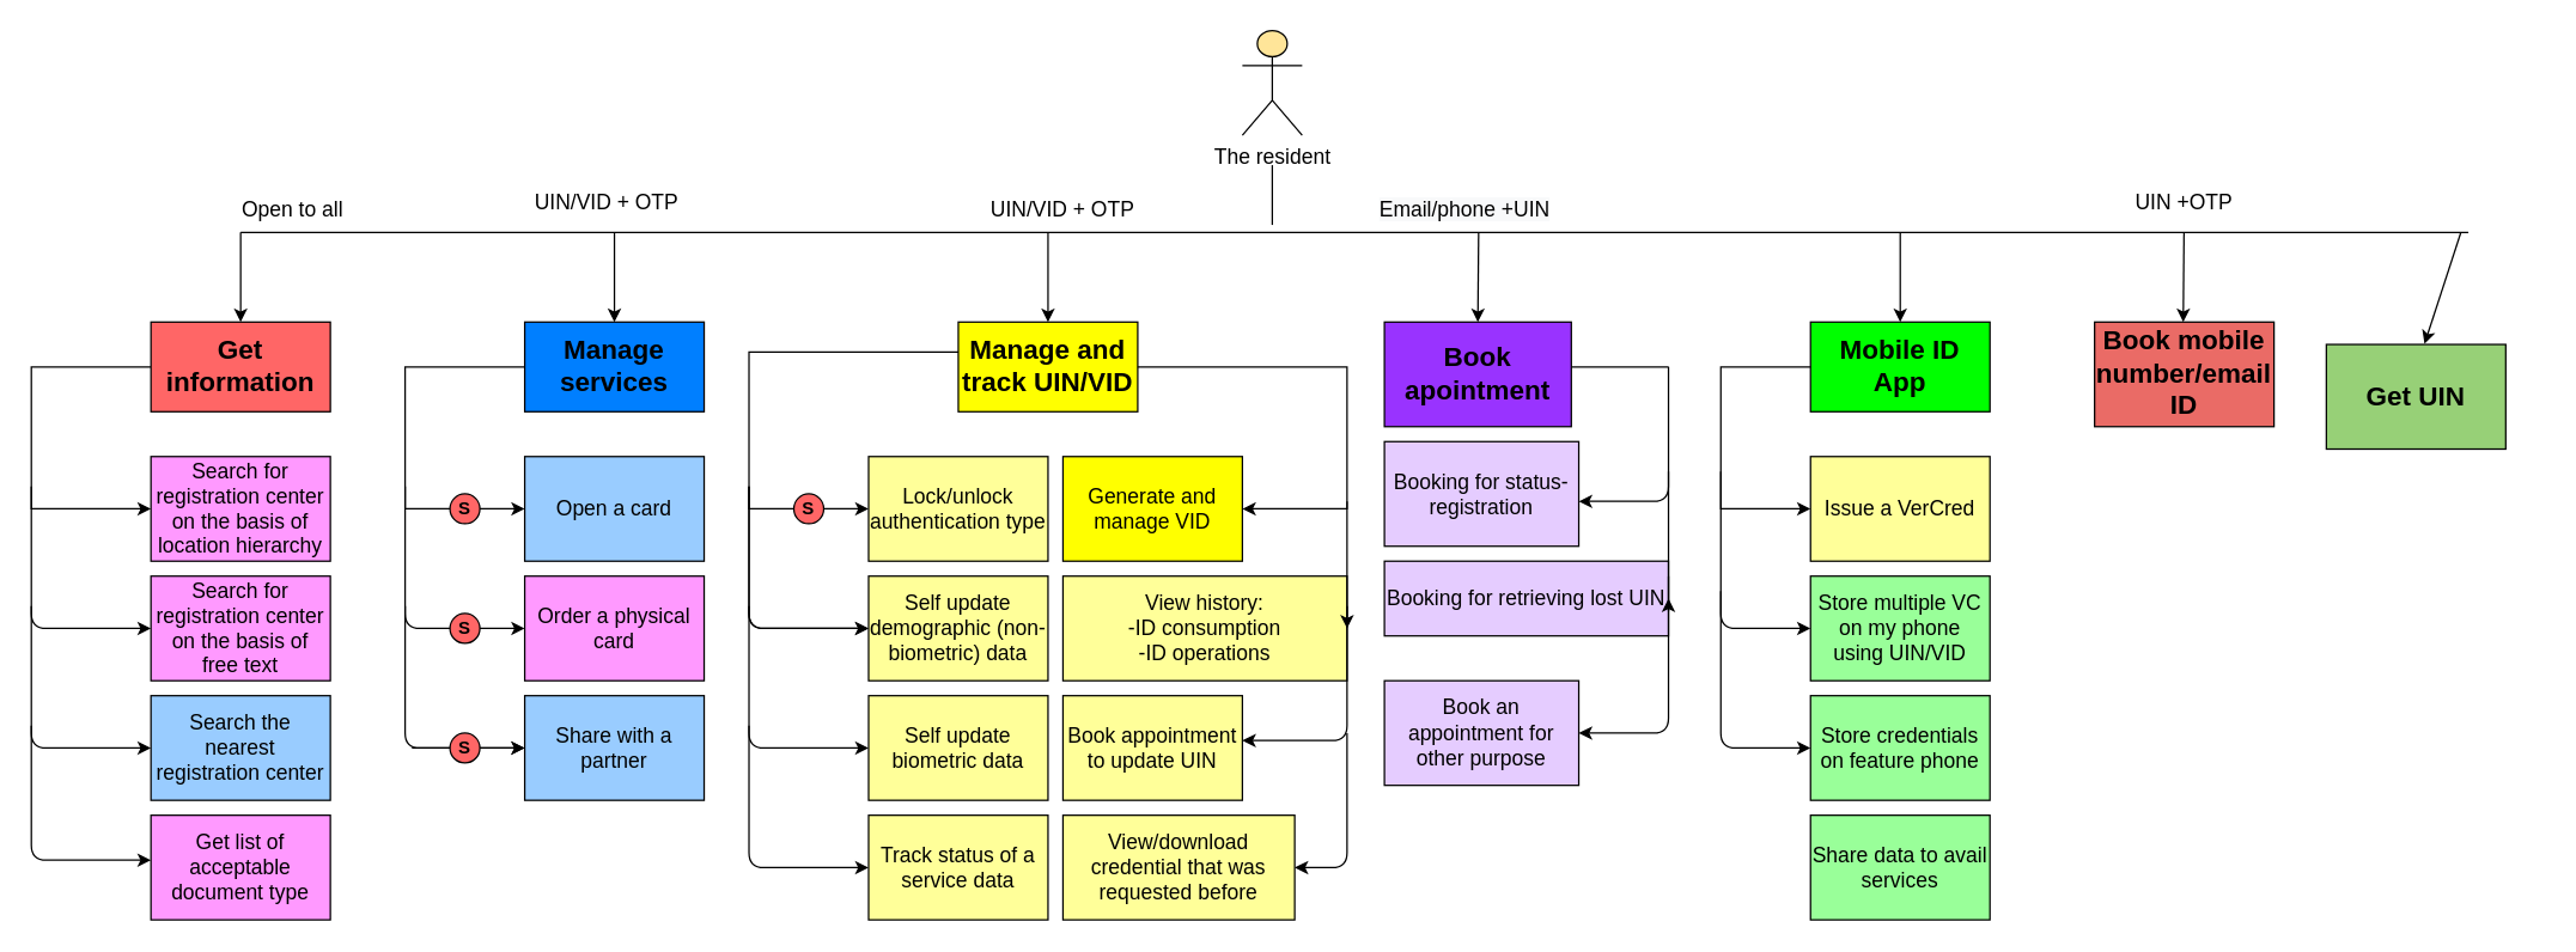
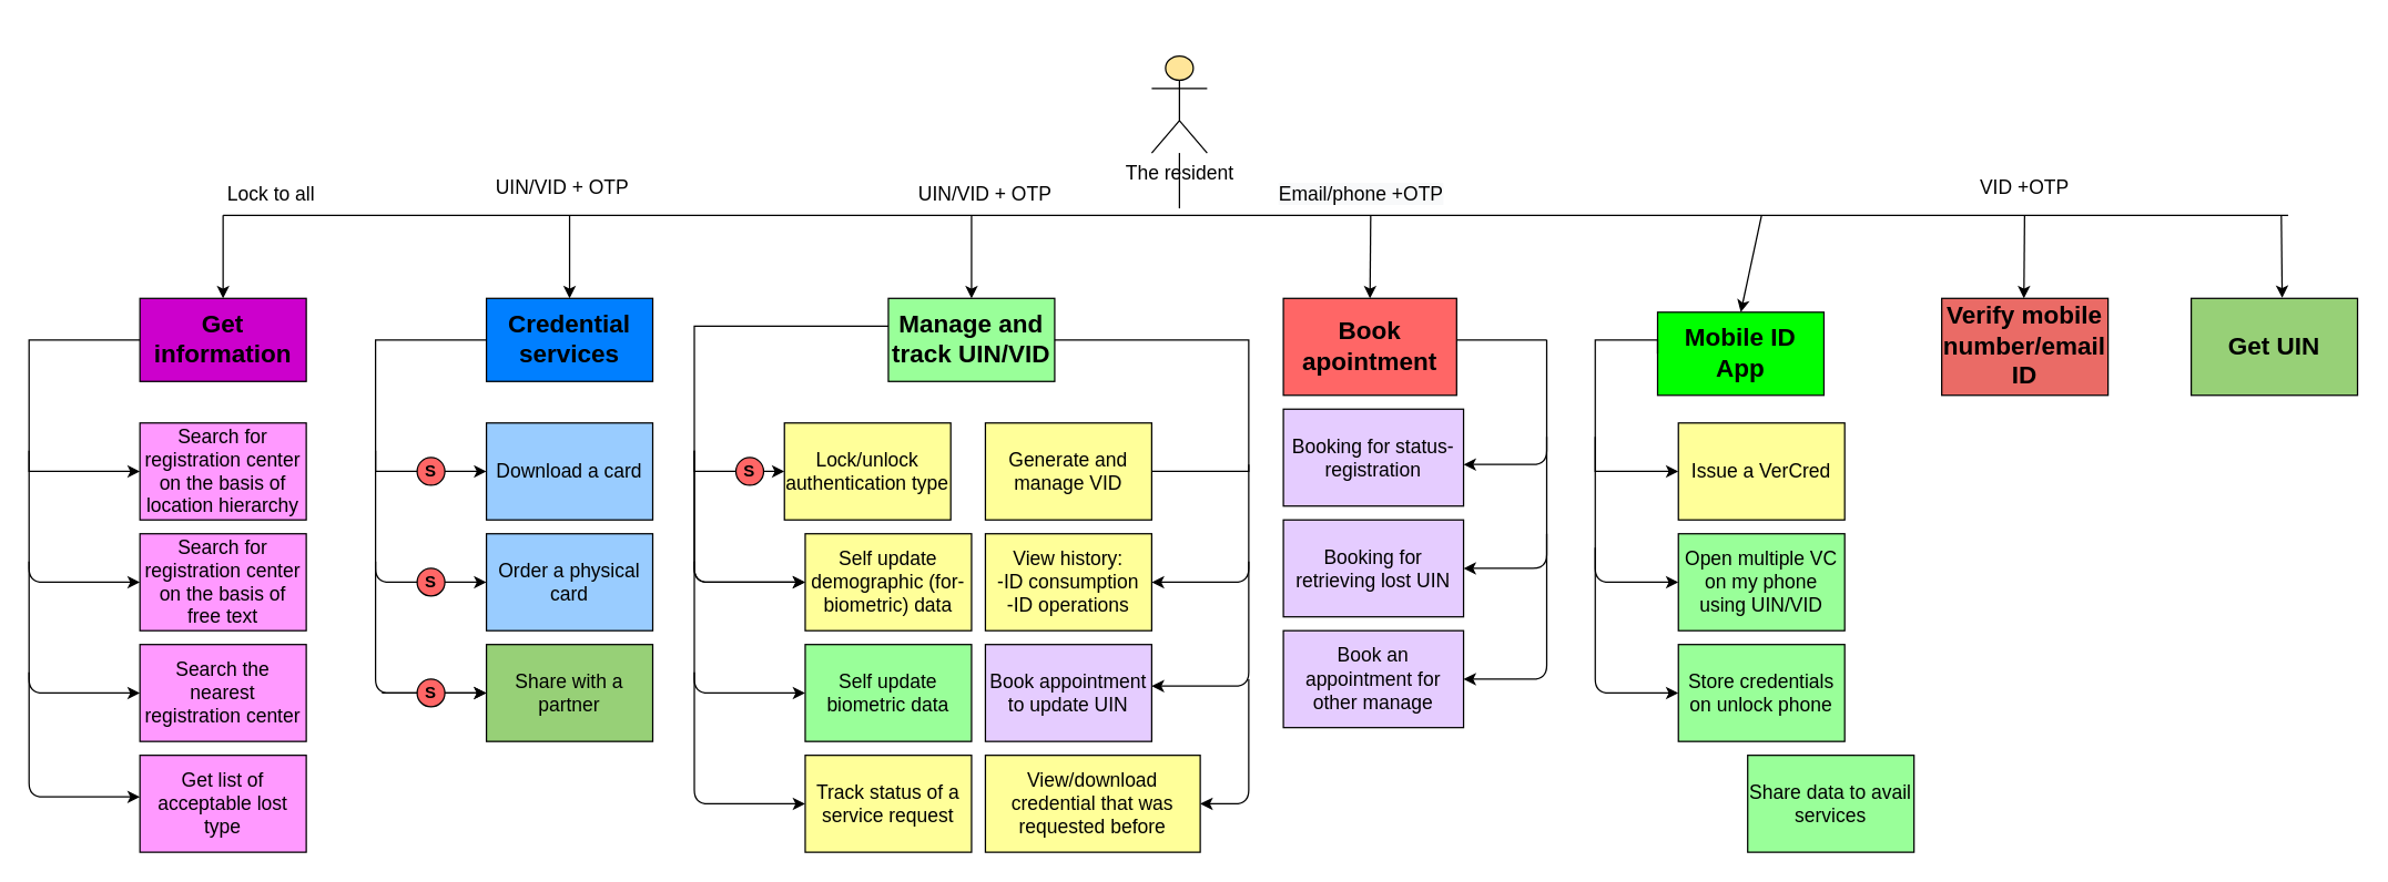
- <mxCell id="2" value="&lt;font style=&quot;font-size: 14px&quot;&gt;The resident&lt;/font&gt;" style="shape=umlActor;verticalLabelPosition=bottom;labelBackgroundColor=#ffffff;verticalAlign=top;html=1;outlineConnect=0;fillColor=#FFE599;strokeColor=#000000;" vertex="1" parent="1"><mxGeometry x="830" y="20" width="40" height="70" as="geometry" /></mxCell>
+ <mxCell id="2" value="&lt;font style=&quot;font-size: 14px&quot;&gt;The resident&lt;/font&gt;" style="shape=umlActor;verticalLabelPosition=bottom;labelBackgroundColor=#ffffff;verticalAlign=top;html=1;outlineConnect=0;fillColor=#FFE599;strokeColor=#000000;" vertex="1" parent="1"><mxGeometry x="830" y="40" width="40" height="70" as="geometry" /></mxCell>
- <mxCell id="58" value="&lt;font style=&quot;font-size: 14px&quot;&gt;UIN +OTP&lt;/font&gt;" style="text;html=1;strokeColor=none;fillColor=none;align=center;verticalAlign=middle;whiteSpace=wrap;rounded=0;" vertex="1" parent="1"><mxGeometry x="1415" y="125" width="90" height="20" as="geometry" /></mxCell>
+ <mxCell id="58" value="&lt;font style=&quot;font-size: 14px&quot;&gt;VID +OTP&lt;/font&gt;" style="text;html=1;strokeColor=none;fillColor=none;align=center;verticalAlign=middle;whiteSpace=wrap;rounded=0;" vertex="1" parent="1"><mxGeometry x="1415" y="125" width="90" height="20" as="geometry" /></mxCell>
- <mxCell id="60" value="&lt;!--StartFragment--&gt;&lt;span style=&quot;font-family: Helvetica; font-size: 14px; font-style: normal; font-variant-ligatures: normal; font-variant-caps: normal; font-weight: 400; letter-spacing: normal; orphans: 2; text-align: center; text-indent: 0px; text-transform: none; widows: 2; word-spacing: 0px; -webkit-text-stroke-width: 0px; background-color: rgb(248, 249, 250); text-decoration-style: initial; text-decoration-color: initial; float: none; display: inline !important;&quot;&gt;Email/phone +UIN&lt;/span&gt;&lt;!--EndFragment--&gt;" style="text;whiteSpace=wrap;html=1;" vertex="1" parent="1"><mxGeometry x="920" y="125" width="140" height="30" as="geometry" /></mxCell>
+ <mxCell id="60" value="&lt;!--StartFragment--&gt;&lt;span style=&quot;font-family: Helvetica; font-size: 14px; font-style: normal; font-variant-ligatures: normal; font-variant-caps: normal; font-weight: 400; letter-spacing: normal; orphans: 2; text-align: center; text-indent: 0px; text-transform: none; widows: 2; word-spacing: 0px; -webkit-text-stroke-width: 0px; background-color: rgb(248, 249, 250); text-decoration-style: initial; text-decoration-color: initial; float: none; display: inline !important;&quot;&gt;Email/phone +OTP&lt;/span&gt;&lt;!--EndFragment--&gt;" style="text;whiteSpace=wrap;html=1;" vertex="1" parent="1"><mxGeometry x="920" y="125" width="140" height="30" as="geometry" /></mxCell>
- <mxCell id="62" value="&lt;font style=&quot;font-size: 14px&quot;&gt;Open to all&lt;/font&gt;" style="text;html=1;strokeColor=none;fillColor=none;align=center;verticalAlign=middle;whiteSpace=wrap;rounded=0;" vertex="1" parent="1"><mxGeometry x="140" y="130" width="110" height="20" as="geometry" /></mxCell>
+ <mxCell id="62" value="&lt;font style=&quot;font-size: 14px&quot;&gt;Lock to all&lt;/font&gt;" style="text;html=1;strokeColor=none;fillColor=none;align=center;verticalAlign=middle;whiteSpace=wrap;rounded=0;" vertex="1" parent="1"><mxGeometry x="140" y="130" width="110" height="20" as="geometry" /></mxCell>
- <mxCell id="10" value="&lt;span&gt;&lt;font style=&quot;font-size: 18px&quot;&gt;&lt;b&gt;Get information&lt;/b&gt;&lt;/font&gt;&lt;/span&gt;" style="rounded=0;whiteSpace=wrap;html=1;fillColor=#ff6666;" vertex="1" parent="1"><mxGeometry x="100" y="215" width="120" height="60" as="geometry" /></mxCell>
+ <mxCell id="10" value="&lt;span&gt;&lt;font style=&quot;font-size: 18px&quot;&gt;&lt;b&gt;Get information&lt;/b&gt;&lt;/font&gt;&lt;/span&gt;" style="rounded=0;whiteSpace=wrap;html=1;fillColor=#CC00CC;" vertex="1" parent="1"><mxGeometry x="100" y="215" width="120" height="60" as="geometry" /></mxCell>
- <mxCell id="13" value="&lt;span&gt;&lt;font style=&quot;font-size: 18px&quot;&gt;&lt;b&gt;Manage services&lt;/b&gt;&lt;/font&gt;&lt;/span&gt;" style="rounded=0;whiteSpace=wrap;html=1;fillColor=#007FFF;" vertex="1" parent="1"><mxGeometry x="350" y="215" width="120" height="60" as="geometry" /></mxCell>
+ <mxCell id="13" value="&lt;span&gt;&lt;font style=&quot;font-size: 18px&quot;&gt;&lt;b&gt;Credential services&lt;/b&gt;&lt;/font&gt;&lt;/span&gt;" style="rounded=0;whiteSpace=wrap;html=1;fillColor=#007FFF;" vertex="1" parent="1"><mxGeometry x="350" y="215" width="120" height="60" as="geometry" /></mxCell>
- <mxCell id="8" value="&lt;span&gt;&lt;font style=&quot;font-size: 18px&quot;&gt;&lt;b&gt;Manage and track UIN/VID&lt;/b&gt;&lt;/font&gt;&lt;/span&gt;" style="rounded=0;whiteSpace=wrap;html=1;fillColor=#FFFF00;" vertex="1" parent="1"><mxGeometry x="640" y="215" width="120" height="60" as="geometry" /></mxCell>
+ <mxCell id="8" value="&lt;span&gt;&lt;font style=&quot;font-size: 18px&quot;&gt;&lt;b&gt;Manage and track UIN/VID&lt;/b&gt;&lt;/font&gt;&lt;/span&gt;" style="rounded=0;whiteSpace=wrap;html=1;fillColor=#99ff99;" vertex="1" parent="1"><mxGeometry x="640" y="215" width="120" height="60" as="geometry" /></mxCell>
- <mxCell id="66" value="&lt;span&gt;&lt;font style=&quot;font-size: 18px&quot;&gt;&lt;b&gt;Mobile ID App&lt;/b&gt;&lt;/font&gt;&lt;/span&gt;" style="rounded=0;whiteSpace=wrap;html=1;fillColor=#00FF00;" vertex="1" parent="1"><mxGeometry x="1210" y="215" width="120" height="60" as="geometry" /></mxCell>
+ <mxCell id="66" value="&lt;span&gt;&lt;font style=&quot;font-size: 18px&quot;&gt;&lt;b&gt;Mobile ID App&lt;/b&gt;&lt;/font&gt;&lt;/span&gt;" style="rounded=0;whiteSpace=wrap;html=1;fillColor=#00FF00;" vertex="1" parent="1"><mxGeometry x="1195" y="225" width="120" height="60" as="geometry" /></mxCell>
- <mxCell id="40" value="&lt;span&gt;&lt;font style=&quot;font-size: 18px&quot;&gt;&lt;b&gt;Book apointment&lt;/b&gt;&lt;/font&gt;&lt;/span&gt;" style="rounded=0;whiteSpace=wrap;html=1;fillColor=#9933FF;" vertex="1" parent="1"><mxGeometry x="925" y="215" width="125" height="70" as="geometry" /></mxCell>
+ <mxCell id="40" value="&lt;span&gt;&lt;font style=&quot;font-size: 18px&quot;&gt;&lt;b&gt;Book apointment&lt;/b&gt;&lt;/font&gt;&lt;/span&gt;" style="rounded=0;whiteSpace=wrap;html=1;fillColor=#ff6666;" vertex="1" parent="1"><mxGeometry x="925" y="215" width="125" height="70" as="geometry" /></mxCell>
- <mxCell id="48" value="&lt;span style=&quot;font-size: 18px&quot;&gt;&lt;b&gt;Book mobile number/email ID&lt;/b&gt;&lt;/span&gt;" style="rounded=0;whiteSpace=wrap;html=1;fillColor=#EA6B66;" vertex="1" parent="1"><mxGeometry x="1400" y="215" width="120" height="70" as="geometry" /></mxCell>
+ <mxCell id="48" value="&lt;span style=&quot;font-size: 18px&quot;&gt;&lt;b&gt;Verify mobile number/email ID&lt;/b&gt;&lt;/span&gt;" style="rounded=0;whiteSpace=wrap;html=1;fillColor=#EA6B66;" vertex="1" parent="1"><mxGeometry x="1400" y="215" width="120" height="70" as="geometry" /></mxCell>
- <mxCell id="50" value="&lt;span style=&quot;font-size: 18px&quot;&gt;&lt;b&gt;Get UIN&lt;/b&gt;&lt;/span&gt;" style="rounded=0;whiteSpace=wrap;html=1;fillColor=#97D077;" vertex="1" parent="1"><mxGeometry x="1555" y="230" width="120" height="70" as="geometry" /></mxCell>
+ <mxCell id="50" value="&lt;span style=&quot;font-size: 18px&quot;&gt;&lt;b&gt;Get UIN&lt;/b&gt;&lt;/span&gt;" style="rounded=0;whiteSpace=wrap;html=1;fillColor=#97D077;" vertex="1" parent="1"><mxGeometry x="1580" y="215" width="120" height="70" as="geometry" /></mxCell>
- <mxCell id="14" value="&lt;span&gt;&lt;font style=&quot;font-size: 14px&quot;&gt;Open a card&lt;/font&gt;&lt;/span&gt;" style="rounded=0;whiteSpace=wrap;html=1;fillColor=#99CCFF;" vertex="1" parent="1"><mxGeometry x="350" y="305" width="120" height="70" as="geometry" /></mxCell>
+ <mxCell id="14" value="&lt;span&gt;&lt;font style=&quot;font-size: 14px&quot;&gt;Download a card&lt;/font&gt;&lt;/span&gt;" style="rounded=0;whiteSpace=wrap;html=1;fillColor=#99CCFF;" vertex="1" parent="1"><mxGeometry x="350" y="305" width="120" height="70" as="geometry" /></mxCell>
- <mxCell id="25" value="&lt;span style=&quot;font-size: 14px&quot;&gt;Lock/unlock authentication type&lt;/span&gt;" style="rounded=0;whiteSpace=wrap;html=1;fillColor=#FFFF99;" vertex="1" parent="1"><mxGeometry x="580" y="305" width="120" height="70" as="geometry" /></mxCell>
+ <mxCell id="25" value="&lt;span style=&quot;font-size: 14px&quot;&gt;Lock/unlock authentication type&lt;/span&gt;" style="rounded=0;whiteSpace=wrap;html=1;fillColor=#FFFF99;" vertex="1" parent="1"><mxGeometry x="565" y="305" width="120" height="70" as="geometry" /></mxCell>
- <mxCell id="30" value="&lt;span style=&quot;font-size: 14px&quot;&gt;Generate and manage VID&lt;/span&gt;" style="rounded=0;whiteSpace=wrap;html=1;fillColor=#ffff00;" vertex="1" parent="1"><mxGeometry x="710" y="305" width="120" height="70" as="geometry" /></mxCell>
+ <mxCell id="30" value="&lt;span style=&quot;font-size: 14px&quot;&gt;Generate and manage VID&lt;/span&gt;" style="rounded=0;whiteSpace=wrap;html=1;fillColor=#FFFF99;" vertex="1" parent="1"><mxGeometry x="710" y="305" width="120" height="70" as="geometry" /></mxCell>
- <mxCell id="32" value="" style="edgeStyle=orthogonalEdgeStyle;rounded=0;orthogonalLoop=1;jettySize=auto;html=1;exitX=1;exitY=0.5;exitDx=0;exitDy=0;entryX=1;entryY=0.5;entryDx=0;entryDy=0;" edge="1" parent="1" source="8" target="30"><mxGeometry relative="1" as="geometry"><mxPoint x="590" y="255" as="sourcePoint" /><mxPoint x="850" y="350" as="targetPoint" /><Array as="points"><mxPoint x="900" y="245" /><mxPoint x="900" y="340" /></Array></mxGeometry></mxCell>
+ <mxCell id="32" value="" style="edgeStyle=orthogonalEdgeStyle;rounded=0;orthogonalLoop=1;jettySize=auto;html=1;exitX=1;exitY=0.5;exitDx=0;exitDy=0;entryX=1;entryY=0.5;entryDx=0;entryDy=0;endArrow=none;" edge="1" parent="1" source="8" target="30"><mxGeometry relative="1" as="geometry"><mxPoint x="590" y="255" as="sourcePoint" /><mxPoint x="850" y="350" as="targetPoint" /><Array as="points"><mxPoint x="900" y="245" /><mxPoint x="900" y="340" /></Array></mxGeometry></mxCell>
- <mxCell id="41" value="&lt;span style=&quot;font-size: 14px&quot;&gt;Booking for retrieving lost UIN&lt;/span&gt;" style="rounded=0;whiteSpace=wrap;html=1;fillColor=#E5CCFF;" vertex="1" parent="1"><mxGeometry x="925" y="375" width="190" height="50" as="geometry" /></mxCell>
+ <mxCell id="41" value="&lt;span style=&quot;font-size: 14px&quot;&gt;Booking for retrieving lost UIN&lt;/span&gt;" style="rounded=0;whiteSpace=wrap;html=1;fillColor=#E5CCFF;" vertex="1" parent="1"><mxGeometry x="925" y="375" width="130" height="70" as="geometry" /></mxCell>
- <mxCell id="17" value="&lt;span&gt;&lt;font style=&quot;font-size: 14px&quot;&gt;Order a physical card&lt;/font&gt;&lt;/span&gt;" style="rounded=0;whiteSpace=wrap;html=1;fillColor=#ff99ff;" vertex="1" parent="1"><mxGeometry x="350" y="385" width="120" height="70" as="geometry" /></mxCell>
+ <mxCell id="17" value="&lt;span&gt;&lt;font style=&quot;font-size: 14px&quot;&gt;Order a physical card&lt;/font&gt;&lt;/span&gt;" style="rounded=0;whiteSpace=wrap;html=1;fillColor=#99CCFF;" vertex="1" parent="1"><mxGeometry x="350" y="385" width="120" height="70" as="geometry" /></mxCell>
- <mxCell id="26" value="&lt;span style=&quot;font-size: 14px&quot;&gt;Self update demographic (non-biometric) data&lt;/span&gt;" style="rounded=0;whiteSpace=wrap;html=1;fillColor=#FFFF99;strokeColor=#000000;" vertex="1" parent="1"><mxGeometry x="580" y="385" width="120" height="70" as="geometry" /></mxCell>
+ <mxCell id="26" value="&lt;span style=&quot;font-size: 14px&quot;&gt;Self update demographic (for-biometric) data&lt;/span&gt;" style="rounded=0;whiteSpace=wrap;html=1;fillColor=#FFFF99;strokeColor=#000000;" vertex="1" parent="1"><mxGeometry x="580" y="385" width="120" height="70" as="geometry" /></mxCell>
- <mxCell id="31" value="&lt;span&gt;&lt;font style=&quot;font-size: 14px&quot;&gt;View history:&lt;br&gt;-ID consumption&lt;br&gt;-ID operations&lt;br&gt;&lt;/font&gt;&lt;/span&gt;" style="rounded=0;whiteSpace=wrap;html=1;fillColor=#FFFF99;" vertex="1" parent="1"><mxGeometry x="710" y="385" width="190" height="70" as="geometry" /></mxCell>
+ <mxCell id="31" value="&lt;span&gt;&lt;font style=&quot;font-size: 14px&quot;&gt;View history:&lt;br&gt;-ID consumption&lt;br&gt;-ID operations&lt;br&gt;&lt;/font&gt;&lt;/span&gt;" style="rounded=0;whiteSpace=wrap;html=1;fillColor=#FFFF99;" vertex="1" parent="1"><mxGeometry x="710" y="385" width="120" height="70" as="geometry" /></mxCell>
- <mxCell id="68" value="&lt;span style=&quot;font-size: 14px&quot;&gt;Store multiple VC on my phone using UIN/VID&lt;/span&gt;" style="rounded=0;whiteSpace=wrap;html=1;fillColor=#99FF99;" vertex="1" parent="1"><mxGeometry x="1210" y="385" width="120" height="70" as="geometry" /></mxCell>
+ <mxCell id="68" value="&lt;span style=&quot;font-size: 14px&quot;&gt;Open multiple VC on my phone using UIN/VID&lt;/span&gt;" style="rounded=0;whiteSpace=wrap;html=1;fillColor=#99FF99;" vertex="1" parent="1"><mxGeometry x="1210" y="385" width="120" height="70" as="geometry" /></mxCell>
- <mxCell id="42" value="&lt;span&gt;&lt;font style=&quot;font-size: 14px&quot;&gt;Book an appointment for other purpose&lt;/font&gt;&lt;/span&gt;" style="rounded=0;whiteSpace=wrap;html=1;fillColor=#E5CCFF;" vertex="1" parent="1"><mxGeometry x="925" y="455" width="130" height="70" as="geometry" /></mxCell>
+ <mxCell id="42" value="&lt;span&gt;&lt;font style=&quot;font-size: 14px&quot;&gt;Book an appointment for other manage&lt;/font&gt;&lt;/span&gt;" style="rounded=0;whiteSpace=wrap;html=1;fillColor=#E5CCFF;" vertex="1" parent="1"><mxGeometry x="925" y="455" width="130" height="70" as="geometry" /></mxCell>
- <mxCell id="12" value="&lt;span&gt;&lt;font style=&quot;font-size: 14px&quot;&gt;Search the nearest registration center&lt;/font&gt;&lt;/span&gt;" style="rounded=0;whiteSpace=wrap;html=1;fillColor=#99ccff;" vertex="1" parent="1"><mxGeometry x="100" y="465" width="120" height="70" as="geometry" /></mxCell>
+ <mxCell id="12" value="&lt;span&gt;&lt;font style=&quot;font-size: 14px&quot;&gt;Search the nearest registration center&lt;/font&gt;&lt;/span&gt;" style="rounded=0;whiteSpace=wrap;html=1;fillColor=#FF99FF;" vertex="1" parent="1"><mxGeometry x="100" y="465" width="120" height="70" as="geometry" /></mxCell>
- <mxCell id="24" value="&lt;span&gt;&lt;font style=&quot;font-size: 14px&quot;&gt;Share with a partner&lt;/font&gt;&lt;/span&gt;" style="rounded=0;whiteSpace=wrap;html=1;fillColor=#99CCFF;strokeColor=#000000;" vertex="1" parent="1"><mxGeometry x="350" y="465" width="120" height="70" as="geometry" /></mxCell>
+ <mxCell id="24" value="&lt;span&gt;&lt;font style=&quot;font-size: 14px&quot;&gt;Share with a partner&lt;/font&gt;&lt;/span&gt;" style="rounded=0;whiteSpace=wrap;html=1;fillColor=#97d077;strokeColor=#000000;" vertex="1" parent="1"><mxGeometry x="350" y="465" width="120" height="70" as="geometry" /></mxCell>
- <mxCell id="27" value="&lt;span style=&quot;font-size: 14px&quot;&gt;Self update biometric data&lt;/span&gt;&lt;span&gt;&lt;font&gt;&lt;br&gt;&lt;/font&gt;&lt;/span&gt;" style="rounded=0;whiteSpace=wrap;html=1;fillColor=#FFFF99;" vertex="1" parent="1"><mxGeometry x="580" y="465" width="120" height="70" as="geometry" /></mxCell>
+ <mxCell id="27" value="&lt;span style=&quot;font-size: 14px&quot;&gt;Self update biometric data&lt;/span&gt;&lt;span&gt;&lt;font&gt;&lt;br&gt;&lt;/font&gt;&lt;/span&gt;" style="rounded=0;whiteSpace=wrap;html=1;fillColor=#99ff99;" vertex="1" parent="1"><mxGeometry x="580" y="465" width="120" height="70" as="geometry" /></mxCell>
- <mxCell id="56" value="&lt;span style=&quot;font-size: 14px&quot;&gt;Book appointment to update UIN&lt;/span&gt;&lt;span&gt;&lt;font&gt;&lt;br&gt;&lt;/font&gt;&lt;/span&gt;" style="rounded=0;whiteSpace=wrap;html=1;fillColor=#FFFF99;" vertex="1" parent="1"><mxGeometry x="710" y="465" width="120" height="70" as="geometry" /></mxCell>
+ <mxCell id="56" value="&lt;span style=&quot;font-size: 14px&quot;&gt;Book appointment to update UIN&lt;/span&gt;&lt;span&gt;&lt;font&gt;&lt;br&gt;&lt;/font&gt;&lt;/span&gt;" style="rounded=0;whiteSpace=wrap;html=1;fillColor=#e5ccff;" vertex="1" parent="1"><mxGeometry x="710" y="465" width="120" height="70" as="geometry" /></mxCell>
- <mxCell id="71" value="&lt;span style=&quot;font-size: 14px&quot;&gt;Store credentials on feature phone&lt;/span&gt;" style="rounded=0;whiteSpace=wrap;html=1;fillColor=#99FF99;" vertex="1" parent="1"><mxGeometry x="1210" y="465" width="120" height="70" as="geometry" /></mxCell>
+ <mxCell id="71" value="&lt;span style=&quot;font-size: 14px&quot;&gt;Store credentials on unlock phone&lt;/span&gt;" style="rounded=0;whiteSpace=wrap;html=1;fillColor=#99FF99;" vertex="1" parent="1"><mxGeometry x="1210" y="465" width="120" height="70" as="geometry" /></mxCell>
- <mxCell id="16" value="&lt;span&gt;&lt;font style=&quot;font-size: 14px&quot;&gt;Get list of acceptable document type&lt;/font&gt;&lt;/span&gt;" style="rounded=0;whiteSpace=wrap;html=1;fillColor=#FF99FF;" vertex="1" parent="1"><mxGeometry x="100" y="545" width="120" height="70" as="geometry" /></mxCell>
+ <mxCell id="16" value="&lt;span&gt;&lt;font style=&quot;font-size: 14px&quot;&gt;Get list of acceptable lost type&lt;/font&gt;&lt;/span&gt;" style="rounded=0;whiteSpace=wrap;html=1;fillColor=#FF99FF;" vertex="1" parent="1"><mxGeometry x="100" y="545" width="120" height="70" as="geometry" /></mxCell>
- <mxCell id="55" value="&lt;font style=&quot;font-size: 14px&quot;&gt;Track status of a service data&lt;/font&gt;" style="rounded=0;whiteSpace=wrap;html=1;fillColor=#FFFF99;" vertex="1" parent="1"><mxGeometry x="580" y="545" width="120" height="70" as="geometry" /></mxCell>
+ <mxCell id="55" value="&lt;font style=&quot;font-size: 14px&quot;&gt;Track status of a service request&lt;/font&gt;" style="rounded=0;whiteSpace=wrap;html=1;fillColor=#FFFF99;" vertex="1" parent="1"><mxGeometry x="580" y="545" width="120" height="70" as="geometry" /></mxCell>
- <mxCell id="72" value="&lt;span style=&quot;font-size: 14px&quot;&gt;Share data to avail services&lt;/span&gt;" style="rounded=0;whiteSpace=wrap;html=1;fillColor=#99FF99;" vertex="1" parent="1"><mxGeometry x="1210" y="545" width="120" height="70" as="geometry" /></mxCell>
+ <mxCell id="72" value="&lt;span style=&quot;font-size: 14px&quot;&gt;Share data to avail services&lt;/span&gt;" style="rounded=0;whiteSpace=wrap;html=1;fillColor=#99FF99;" vertex="1" parent="1"><mxGeometry x="1260" y="545" width="120" height="70" as="geometry" /></mxCell>
